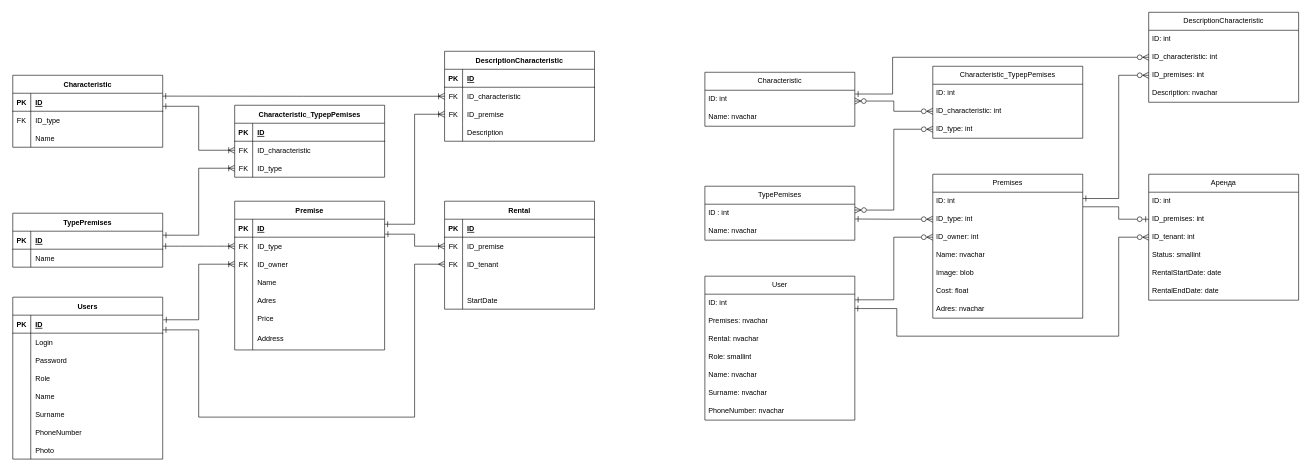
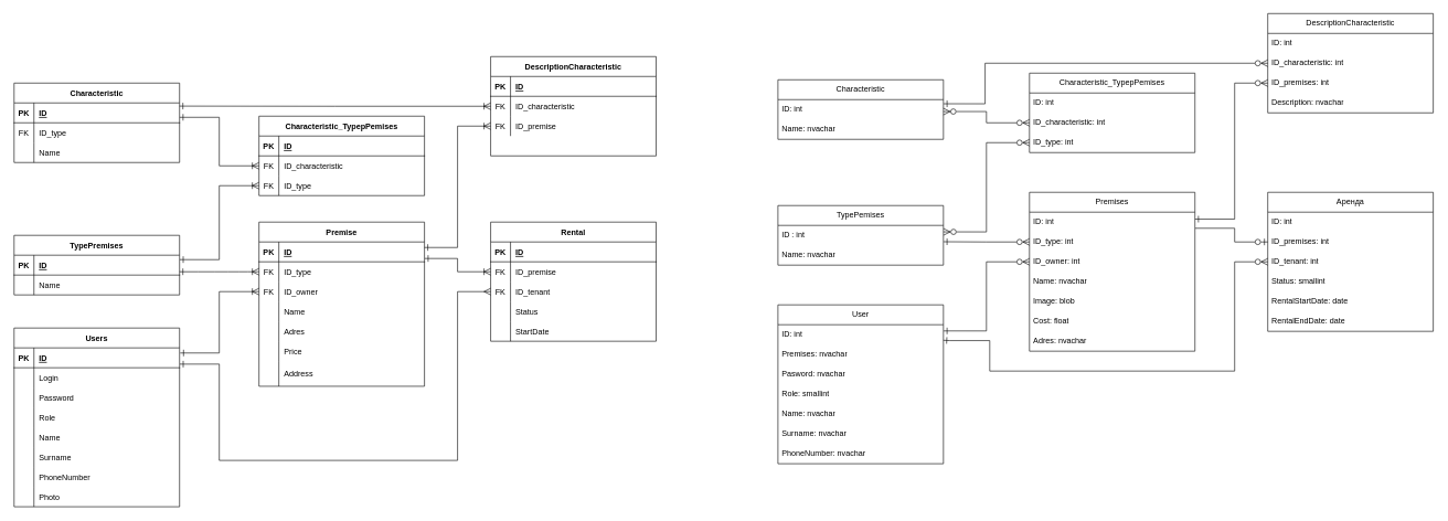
- <mxCell id="95" value="Description" style="shape=partialRectangle;overflow=hidden;connectable=0;fillColor=none;top=0;left=0;bottom=0;right=0;align=left;spacingLeft=6;" parent="93" vertex="1"><mxGeometry x="30" width="220" height="30" as="geometry"><mxRectangle width="220" height="30" as="alternateBounds" /></mxGeometry></mxCell>
+ <mxCell id="62" value="Status" style="shape=partialRectangle;overflow=hidden;connectable=0;fillColor=none;top=0;left=0;bottom=0;right=0;align=left;spacingLeft=6;" parent="60" vertex="1"><mxGeometry x="30" width="220" height="30" as="geometry"><mxRectangle width="220" height="30" as="alternateBounds" /></mxGeometry></mxCell>
- <mxCell id="117" value="Rental: nvachar" style="text;strokeColor=none;fillColor=none;align=left;verticalAlign=middle;spacingLeft=4;spacingRight=4;overflow=hidden;points=[[0,0.5],[1,0.5]];portConstraint=eastwest;rotatable=0;whiteSpace=wrap;html=1;" parent="114" vertex="1"><mxGeometry y="90" width="250" height="30" as="geometry" /></mxCell>
+ <mxCell id="117" value="Pasword: nvachar" style="text;strokeColor=none;fillColor=none;align=left;verticalAlign=middle;spacingLeft=4;spacingRight=4;overflow=hidden;points=[[0,0.5],[1,0.5]];portConstraint=eastwest;rotatable=0;whiteSpace=wrap;html=1;" parent="114" vertex="1"><mxGeometry y="90" width="250" height="30" as="geometry" /></mxCell>
